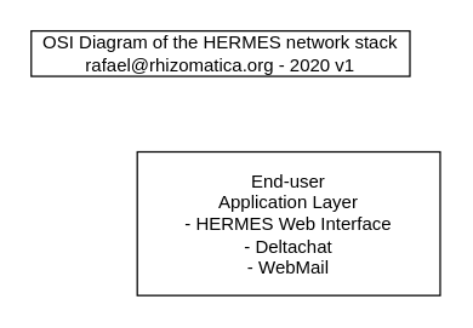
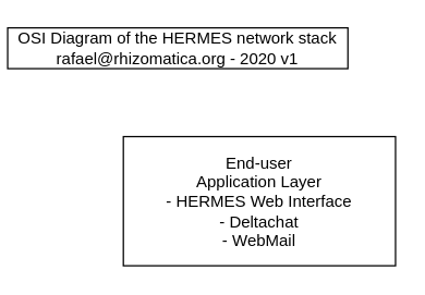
- <mxCell id="2" value="&lt;div&gt;OSI Diagram of the HERMES network stack&lt;/div&gt;&lt;div&gt;rafael@rhizomatica.org - 2020 v1&lt;br&gt;&lt;/div&gt;" style="rounded=0;whiteSpace=wrap;html=1;" vertex="1" parent="1"><mxGeometry x="20" y="20" width="250" height="30" as="geometry" /></mxCell>
+ <mxCell id="2" value="&lt;div&gt;OSI Diagram of the HERMES network stack&lt;/div&gt;&lt;div&gt;rafael@rhizomatica.org - 2020 v1&lt;br&gt;&lt;/div&gt;" style="rounded=0;whiteSpace=wrap;html=1;" vertex="1" parent="1"><mxGeometry x="5" y="20" width="250" height="30" as="geometry" /></mxCell>
